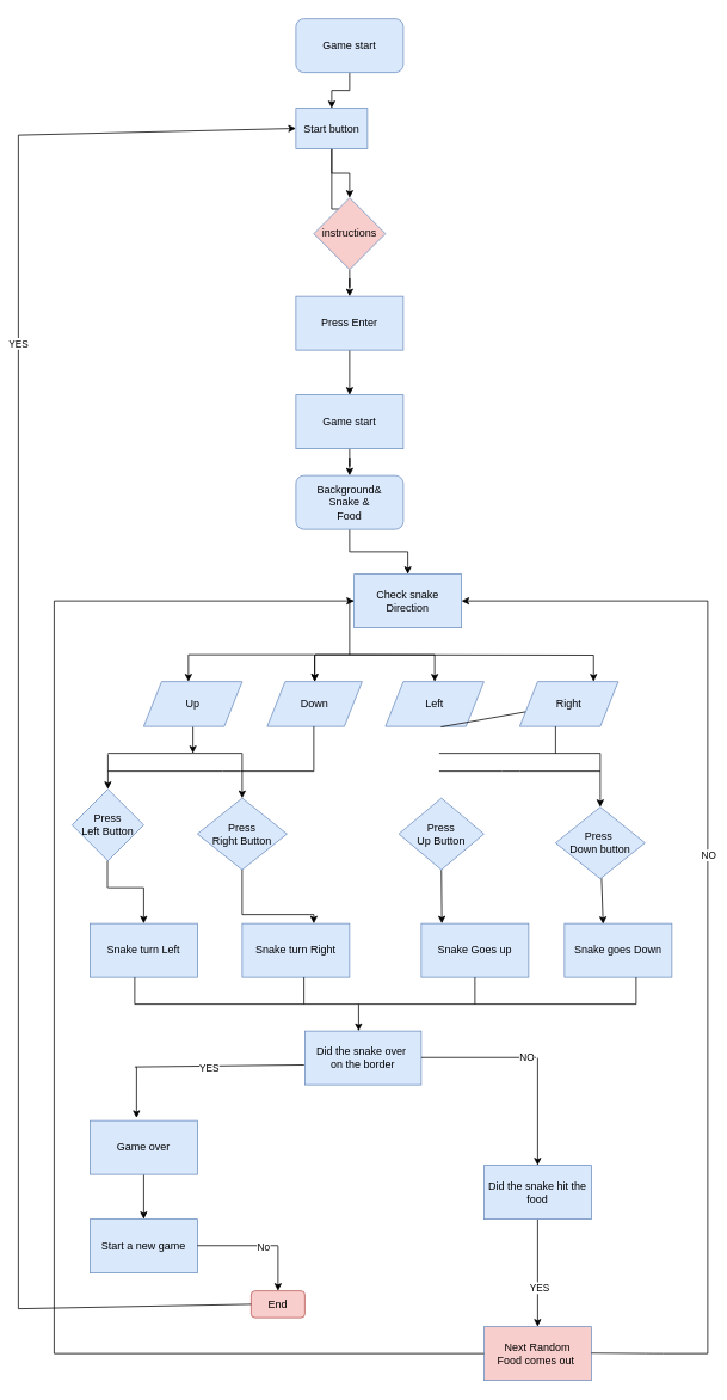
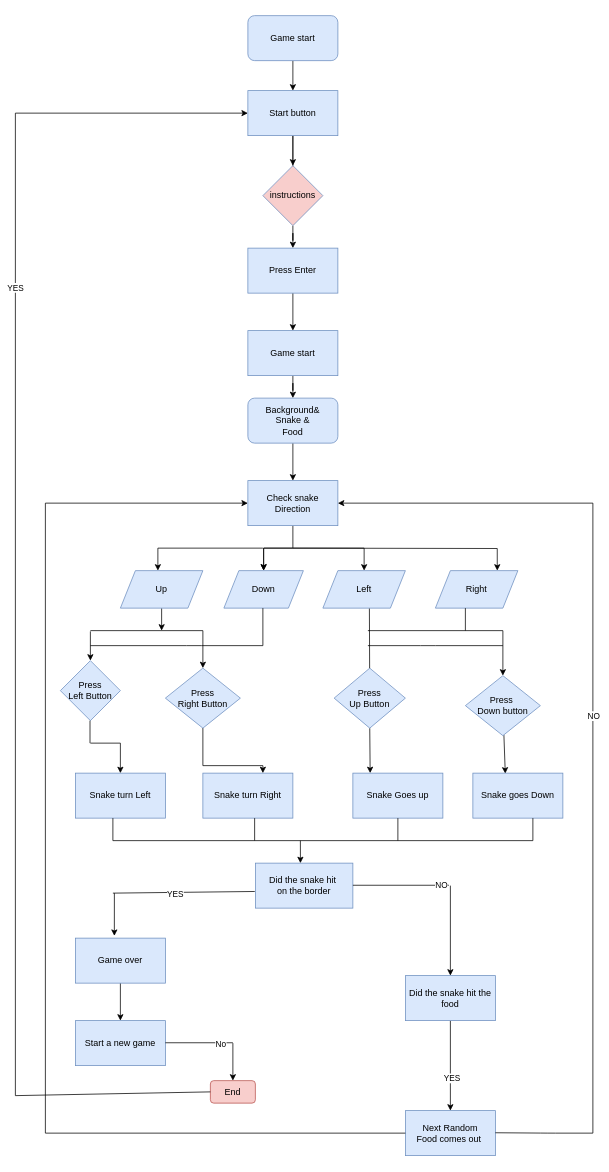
- <mxCell id="6" value="Start button" style="rounded=0;whiteSpace=wrap;html=1;fillColor=#dae8fc;strokeColor=#6c8ebf;" vertex="1" parent="1"><mxGeometry x="330" y="120" width="80" height="45" as="geometry" /></mxCell>
+ <mxCell id="6" value="Start button" style="rounded=0;whiteSpace=wrap;html=1;fillColor=#dae8fc;strokeColor=#6c8ebf;" vertex="1" parent="1"><mxGeometry x="330" y="120" width="120" height="60" as="geometry" /></mxCell>
- <mxCell id="16" value="Check snake Direction" style="whiteSpace=wrap;html=1;rounded=0;fillColor=#dae8fc;strokeColor=#6c8ebf;" vertex="1" parent="1"><mxGeometry x="395" y="640" width="120" height="60" as="geometry" /></mxCell>
+ <mxCell id="16" value="Check snake Direction" style="whiteSpace=wrap;html=1;rounded=0;fillColor=#dae8fc;strokeColor=#6c8ebf;" vertex="1" parent="1"><mxGeometry x="330" y="640" width="120" height="60" as="geometry" /></mxCell>
- <mxCell id="82" value="" style="rounded=0;orthogonalLoop=1;jettySize=auto;html=1;exitX=0.564;exitY=1.012;exitDx=0;exitDy=0;exitPerimeter=0;endArrow=none;" edge="1" parent="1" source="20" target="21"><mxGeometry relative="1" as="geometry"><mxPoint x="492.04" y="810.6" as="sourcePoint" /><mxPoint x="493" y="1120" as="targetPoint" /></mxGeometry></mxCell>
+ <mxCell id="82" value="" style="rounded=0;orthogonalLoop=1;jettySize=auto;html=1;exitX=0.564;exitY=1.012;exitDx=0;exitDy=0;exitPerimeter=0;endArrow=none;" edge="1" parent="1" source="20" target="81"><mxGeometry relative="1" as="geometry"><mxPoint x="492.04" y="810.6" as="sourcePoint" /><mxPoint x="493" y="1120" as="targetPoint" /></mxGeometry></mxCell>
- <mxCell id="44" value="Did the snake over&amp;nbsp;&lt;br&gt;on the border" style="rounded=0;whiteSpace=wrap;html=1;fillColor=#dae8fc;strokeColor=#6c8ebf;" vertex="1" parent="1"><mxGeometry x="340" y="1150" width="130" height="60" as="geometry" /></mxCell>
+ <mxCell id="44" value="Did the snake hit&amp;nbsp;&lt;br&gt;on the border" style="rounded=0;whiteSpace=wrap;html=1;fillColor=#dae8fc;strokeColor=#6c8ebf;" vertex="1" parent="1"><mxGeometry x="340" y="1150" width="130" height="60" as="geometry" /></mxCell>
- <mxCell id="64" value="Next Random&lt;br&gt;Food comes out&amp;nbsp;" style="rounded=0;whiteSpace=wrap;html=1;fillColor=#f8cecc;strokeColor=#6c8ebf;" vertex="1" parent="1"><mxGeometry x="540" y="1480" width="120" height="60" as="geometry" /></mxCell>
+ <mxCell id="64" value="Next Random&lt;br&gt;Food comes out&amp;nbsp;" style="rounded=0;whiteSpace=wrap;html=1;fillColor=#dae8fc;strokeColor=#6c8ebf;" vertex="1" parent="1"><mxGeometry x="540" y="1480" width="120" height="60" as="geometry" /></mxCell>
